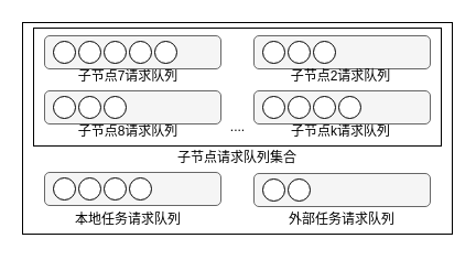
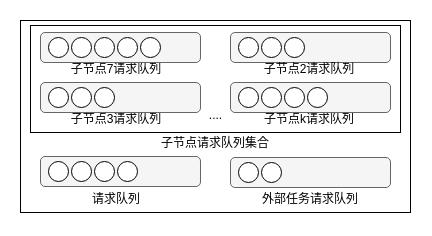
- <mxCell id="38" value="子节点8请求队列" style="text;html=1;align=center;verticalAlign=middle;whiteSpace=wrap;rounded=0;" vertex="1" parent="1"><mxGeometry x="48" y="104" width="136" height="30" as="geometry" /></mxCell>
+ <mxCell id="38" value="子节点3请求队列" style="text;html=1;align=center;verticalAlign=middle;whiteSpace=wrap;rounded=0;" vertex="1" parent="1"><mxGeometry x="48" y="104" width="136" height="30" as="geometry" /></mxCell>
- <mxCell id="37" value="本地任务请求队列" style="text;html=1;align=center;verticalAlign=middle;whiteSpace=wrap;rounded=0;" vertex="1" parent="1"><mxGeometry x="48" y="184" width="136" height="30" as="geometry" /></mxCell>
+ <mxCell id="37" value="请求队列" style="text;html=1;align=center;verticalAlign=middle;whiteSpace=wrap;rounded=0;" vertex="1" parent="1"><mxGeometry x="48" y="184" width="136" height="30" as="geometry" /></mxCell>
